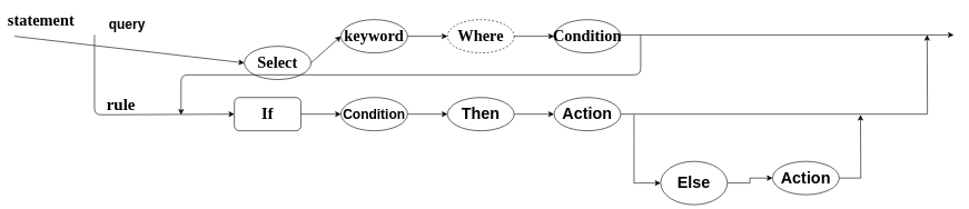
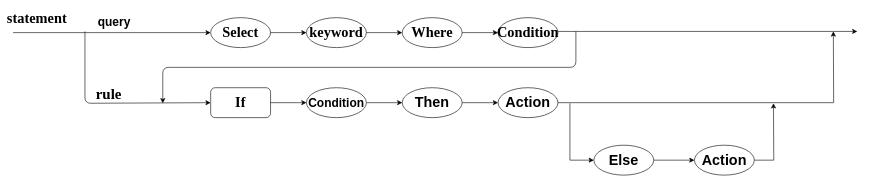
- <mxCell id="4" value="&lt;h1&gt;&lt;font face=&quot;Times New Roman&quot;&gt;Where&lt;/font&gt;&lt;br&gt;&lt;/h1&gt;" style="ellipse;whiteSpace=wrap;html=1;dashed=1;" vertex="1" parent="1"><mxGeometry x="670" y="29" width="100" height="50" as="geometry" /></mxCell>
+ <mxCell id="4" value="&lt;h1&gt;&lt;font face=&quot;Times New Roman&quot;&gt;Where&lt;/font&gt;&lt;br&gt;&lt;/h1&gt;" style="ellipse;whiteSpace=wrap;html=1;" vertex="1" parent="1"><mxGeometry x="670" y="29" width="100" height="50" as="geometry" /></mxCell>
- <mxCell id="2" value="&lt;h1&gt;&lt;font face=&quot;Times New Roman&quot;&gt;Select&lt;/font&gt;&lt;/h1&gt;" style="ellipse;whiteSpace=wrap;html=1;" vertex="1" parent="1"><mxGeometry x="365" y="69" width="100" height="50" as="geometry" /></mxCell>
+ <mxCell id="2" value="&lt;h1&gt;&lt;font face=&quot;Times New Roman&quot;&gt;Select&lt;/font&gt;&lt;/h1&gt;" style="ellipse;whiteSpace=wrap;html=1;" vertex="1" parent="1"><mxGeometry x="350" y="29" width="100" height="50" as="geometry" /></mxCell>
- <mxCell id="21" value="&lt;h2 style=&quot;font-size: 24px&quot;&gt;&lt;font style=&quot;font-size: 24px&quot;&gt;Else&lt;br&gt;&lt;/font&gt;&lt;/h2&gt;" style="ellipse;whiteSpace=wrap;html=1;" vertex="1" parent="1"><mxGeometry x="990" y="242" width="100" height="65" as="geometry" /></mxCell>
+ <mxCell id="21" value="&lt;h2 style=&quot;font-size: 24px&quot;&gt;&lt;font style=&quot;font-size: 24px&quot;&gt;Else&lt;br&gt;&lt;/font&gt;&lt;/h2&gt;" style="ellipse;whiteSpace=wrap;html=1;" vertex="1" parent="1"><mxGeometry x="990" y="242" width="100" height="50" as="geometry" /></mxCell>
